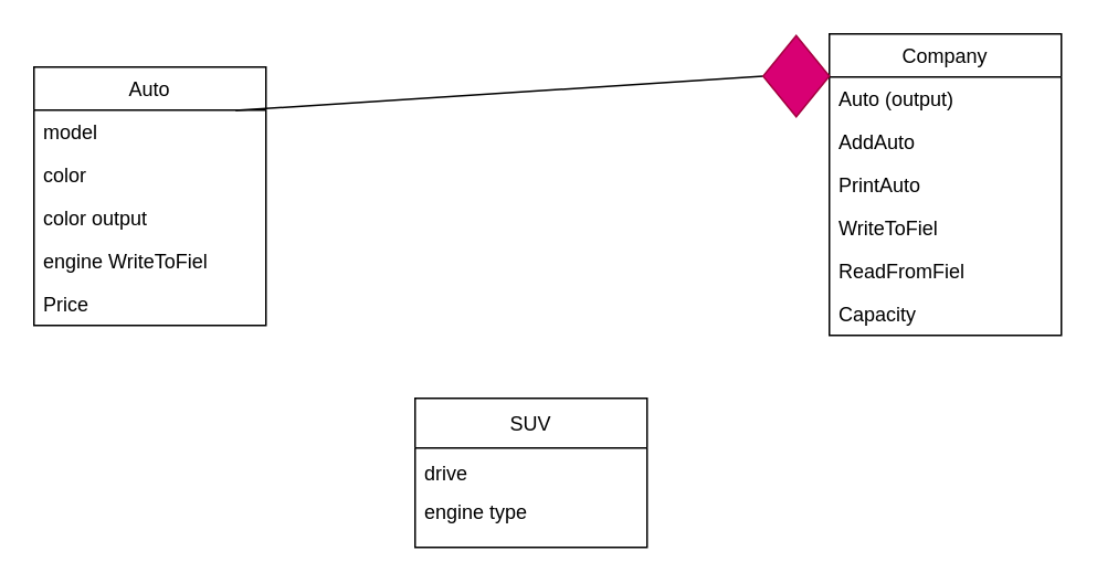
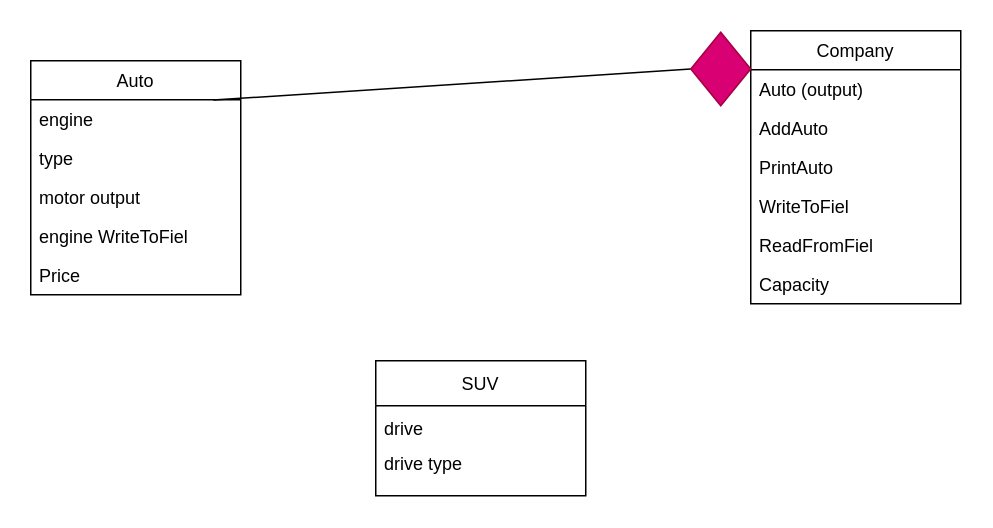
- <mxCell id="3" value="model" style="text;strokeColor=none;fillColor=none;align=left;verticalAlign=top;spacingLeft=4;spacingRight=4;overflow=hidden;rotatable=0;points=[[0,0.5],[1,0.5]];portConstraint=eastwest;" parent="2" vertex="1"><mxGeometry y="26" width="140" height="26" as="geometry" /></mxCell>
+ <mxCell id="3" value="engine" style="text;strokeColor=none;fillColor=none;align=left;verticalAlign=top;spacingLeft=4;spacingRight=4;overflow=hidden;rotatable=0;points=[[0,0.5],[1,0.5]];portConstraint=eastwest;" parent="2" vertex="1"><mxGeometry y="26" width="140" height="26" as="geometry" /></mxCell>
- <mxCell id="4" value="color" style="text;strokeColor=none;fillColor=none;align=left;verticalAlign=top;spacingLeft=4;spacingRight=4;overflow=hidden;rotatable=0;points=[[0,0.5],[1,0.5]];portConstraint=eastwest;" parent="2" vertex="1"><mxGeometry y="52" width="140" height="26" as="geometry" /></mxCell>
+ <mxCell id="4" value="type" style="text;strokeColor=none;fillColor=none;align=left;verticalAlign=top;spacingLeft=4;spacingRight=4;overflow=hidden;rotatable=0;points=[[0,0.5],[1,0.5]];portConstraint=eastwest;" parent="2" vertex="1"><mxGeometry y="52" width="140" height="26" as="geometry" /></mxCell>
- <mxCell id="5" value="color output" style="text;strokeColor=none;fillColor=none;align=left;verticalAlign=top;spacingLeft=4;spacingRight=4;overflow=hidden;rotatable=0;points=[[0,0.5],[1,0.5]];portConstraint=eastwest;" parent="2" vertex="1"><mxGeometry y="78" width="140" height="26" as="geometry" /></mxCell>
+ <mxCell id="5" value="motor output" style="text;strokeColor=none;fillColor=none;align=left;verticalAlign=top;spacingLeft=4;spacingRight=4;overflow=hidden;rotatable=0;points=[[0,0.5],[1,0.5]];portConstraint=eastwest;" parent="2" vertex="1"><mxGeometry y="78" width="140" height="26" as="geometry" /></mxCell>
- <mxCell id="19" value="engine type&#10;" style="text;strokeColor=none;fillColor=none;align=left;verticalAlign=middle;spacingLeft=4;spacingRight=4;overflow=hidden;points=[[0,0.5],[1,0.5]];portConstraint=eastwest;rotatable=0;" vertex="1" parent="17"><mxGeometry y="60" width="140" height="30" as="geometry" /></mxCell>
+ <mxCell id="19" value="drive type&#10;" style="text;strokeColor=none;fillColor=none;align=left;verticalAlign=middle;spacingLeft=4;spacingRight=4;overflow=hidden;points=[[0,0.5],[1,0.5]];portConstraint=eastwest;rotatable=0;" vertex="1" parent="17"><mxGeometry y="60" width="140" height="30" as="geometry" /></mxCell>
